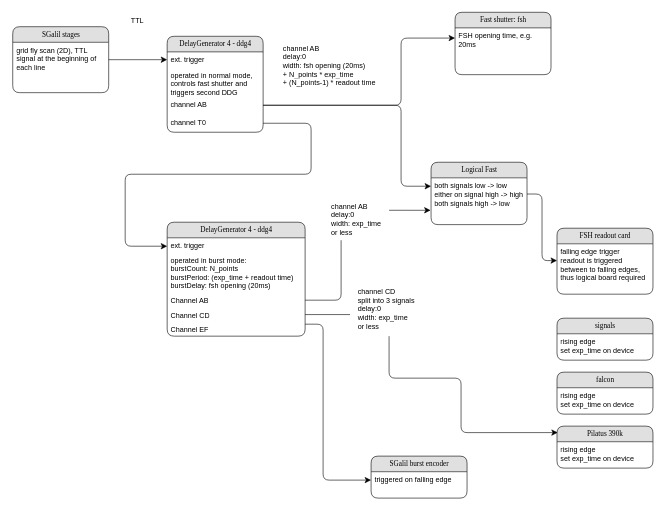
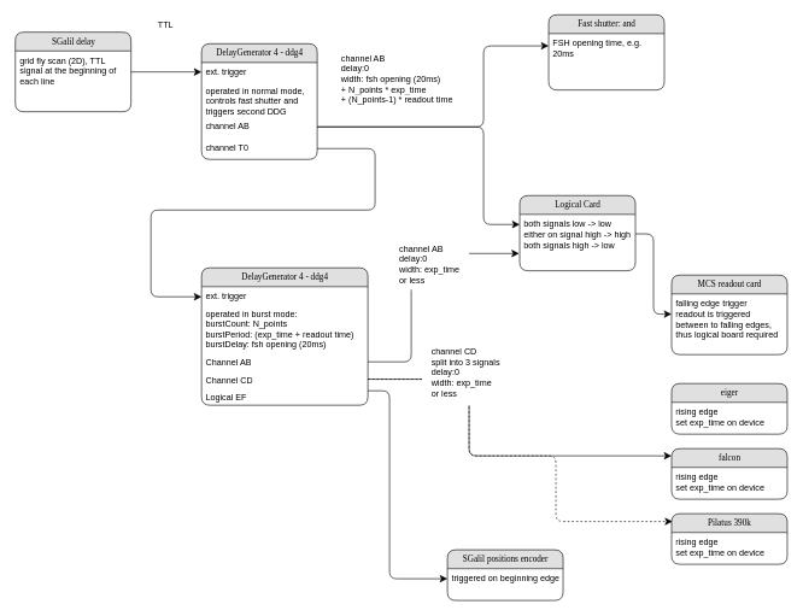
- <mxCell id="17" value="Fast shutter: fsh" style="swimlane;html=1;fontStyle=0;childLayout=stackLayout;horizontal=1;startSize=26;fillColor=#e0e0e0;horizontalStack=0;resizeParent=1;resizeLast=0;collapsible=1;marginBottom=0;swimlaneFillColor=#ffffff;align=center;rounded=1;shadow=0;comic=0;labelBackgroundColor=none;strokeWidth=1;fontFamily=Verdana;fontSize=12" vertex="1" parent="1"><mxGeometry x="758" width="160" height="104" as="geometry" y="20" /></mxCell>
+ <mxCell id="17" value="Fast shutter: and" style="swimlane;html=1;fontStyle=0;childLayout=stackLayout;horizontal=1;startSize=26;fillColor=#e0e0e0;horizontalStack=0;resizeParent=1;resizeLast=0;collapsible=1;marginBottom=0;swimlaneFillColor=#ffffff;align=center;rounded=1;shadow=0;comic=0;labelBackgroundColor=none;strokeWidth=1;fontFamily=Verdana;fontSize=12" vertex="1" parent="1"><mxGeometry x="758" width="160" height="104" as="geometry" y="20" /></mxCell>
- <mxCell id="2" value="SGalil stages" style="swimlane;html=1;fontStyle=0;childLayout=stackLayout;horizontal=1;startSize=26;fillColor=#e0e0e0;horizontalStack=0;resizeParent=1;resizeLast=0;collapsible=1;marginBottom=0;swimlaneFillColor=#ffffff;align=center;rounded=1;shadow=0;comic=0;labelBackgroundColor=none;strokeWidth=1;fontFamily=Verdana;fontSize=12" parent="1" vertex="1"><mxGeometry x="20.5" y="44" width="160" height="110" as="geometry" /></mxCell>
+ <mxCell id="2" value="SGalil delay" style="swimlane;html=1;fontStyle=0;childLayout=stackLayout;horizontal=1;startSize=26;fillColor=#e0e0e0;horizontalStack=0;resizeParent=1;resizeLast=0;collapsible=1;marginBottom=0;swimlaneFillColor=#ffffff;align=center;rounded=1;shadow=0;comic=0;labelBackgroundColor=none;strokeWidth=1;fontFamily=Verdana;fontSize=12" parent="1" vertex="1"><mxGeometry x="20.5" y="44" width="160" height="110" as="geometry" /></mxCell>
- <mxCell id="9" value="Logical Fast" style="swimlane;html=1;fontStyle=0;childLayout=stackLayout;horizontal=1;startSize=26;fillColor=#e0e0e0;horizontalStack=0;resizeParent=1;resizeLast=0;collapsible=1;marginBottom=0;swimlaneFillColor=#ffffff;align=center;rounded=1;shadow=0;comic=0;labelBackgroundColor=none;strokeWidth=1;fontFamily=Verdana;fontSize=12" parent="1" vertex="1"><mxGeometry x="718" y="270" width="160" height="104" as="geometry" /></mxCell>
+ <mxCell id="9" value="Logical Card" style="swimlane;html=1;fontStyle=0;childLayout=stackLayout;horizontal=1;startSize=26;fillColor=#e0e0e0;horizontalStack=0;resizeParent=1;resizeLast=0;collapsible=1;marginBottom=0;swimlaneFillColor=#ffffff;align=center;rounded=1;shadow=0;comic=0;labelBackgroundColor=none;strokeWidth=1;fontFamily=Verdana;fontSize=12" parent="1" vertex="1"><mxGeometry x="718" y="270" width="160" height="104" as="geometry" /></mxCell>
- <mxCell id="11" value="FSH readout card" style="swimlane;html=1;fontStyle=0;childLayout=stackLayout;horizontal=1;startSize=26;fillColor=#e0e0e0;horizontalStack=0;resizeParent=1;resizeLast=0;collapsible=1;marginBottom=0;swimlaneFillColor=#ffffff;align=center;rounded=1;shadow=0;comic=0;labelBackgroundColor=none;strokeWidth=1;fontFamily=Verdana;fontSize=12" parent="1" vertex="1"><mxGeometry x="928" y="380" width="160" height="110" as="geometry" /></mxCell>
+ <mxCell id="11" value="MCS readout card" style="swimlane;html=1;fontStyle=0;childLayout=stackLayout;horizontal=1;startSize=26;fillColor=#e0e0e0;horizontalStack=0;resizeParent=1;resizeLast=0;collapsible=1;marginBottom=0;swimlaneFillColor=#ffffff;align=center;rounded=1;shadow=0;comic=0;labelBackgroundColor=none;strokeWidth=1;fontFamily=Verdana;fontSize=12" parent="1" vertex="1"><mxGeometry x="928" y="380" width="160" height="110" as="geometry" /></mxCell>
- <mxCell id="29" value="signals" style="swimlane;html=1;fontStyle=0;childLayout=stackLayout;horizontal=1;startSize=26;fillColor=#e0e0e0;horizontalStack=0;resizeParent=1;resizeLast=0;collapsible=1;marginBottom=0;swimlaneFillColor=#ffffff;align=center;rounded=1;shadow=0;comic=0;labelBackgroundColor=none;strokeWidth=1;fontFamily=Verdana;fontSize=12" vertex="1" parent="1"><mxGeometry x="928" y="530" width="160" height="70" as="geometry" /></mxCell>
+ <mxCell id="29" value="eiger" style="swimlane;html=1;fontStyle=0;childLayout=stackLayout;horizontal=1;startSize=26;fillColor=#e0e0e0;horizontalStack=0;resizeParent=1;resizeLast=0;collapsible=1;marginBottom=0;swimlaneFillColor=#ffffff;align=center;rounded=1;shadow=0;comic=0;labelBackgroundColor=none;strokeWidth=1;fontFamily=Verdana;fontSize=12" vertex="1" parent="1"><mxGeometry x="928" y="530" width="160" height="70" as="geometry" /></mxCell>
- <mxCell id="25" value="Channel EF" style="text;html=1;strokeColor=none;fillColor=none;spacingLeft=4;spacingRight=4;whiteSpace=wrap;overflow=hidden;rotatable=0;points=[[0,0.5],[1,0.5]];portConstraint=eastwest;" vertex="1" parent="20"><mxGeometry y="166" width="230" height="24" as="geometry" /></mxCell>
+ <mxCell id="25" value="Logical EF" style="text;html=1;strokeColor=none;fillColor=none;spacingLeft=4;spacingRight=4;whiteSpace=wrap;overflow=hidden;rotatable=0;points=[[0,0.5],[1,0.5]];portConstraint=eastwest;" vertex="1" parent="20"><mxGeometry y="166" width="230" height="24" as="geometry" /></mxCell>
+ <mxCell id="27" style="edgeStyle=orthogonalEdgeStyle;html=1;exitX=1;exitY=0.5;labelBackgroundColor=none;startFill=0;startSize=8;endFill=1;endSize=8;fontFamily=Verdana;fontSize=12;exitDx=0;exitDy=0;" edge="1" parent="1" source="24" target="31"><mxGeometry relative="1" as="geometry"><Array as="points"><mxPoint x="648" y="524" /><mxPoint x="648" y="630" /></Array><mxPoint x="508" y="500" as="sourcePoint" /><mxPoint x="918" y="630" as="targetPoint" /></mxGeometry></mxCell>
- <mxCell id="28" style="edgeStyle=orthogonalEdgeStyle;html=1;labelBackgroundColor=none;startFill=0;startSize=8;endFill=1;endSize=8;fontFamily=Verdana;fontSize=12;entryX=0.008;entryY=0.154;entryDx=0;entryDy=0;entryPerimeter=0;exitX=1;exitY=0.5;exitDx=0;exitDy=0;" edge="1" parent="1" source="24" target="33"><mxGeometry relative="1" as="geometry"><Array as="points"><mxPoint x="648" y="524" /><mxPoint x="648" y="630" /><mxPoint x="768" y="630" /><mxPoint x="768" y="721" /></Array><mxPoint x="508" y="500" as="sourcePoint" /><mxPoint x="888" y="720" as="targetPoint" /></mxGeometry></mxCell>
+ <mxCell id="28" style="edgeStyle=orthogonalEdgeStyle;html=1;labelBackgroundColor=none;startFill=0;startSize=8;endFill=1;endSize=8;fontFamily=Verdana;fontSize=12;entryX=0.008;entryY=0.154;entryDx=0;entryDy=0;entryPerimeter=0;exitX=1;exitY=0.5;exitDx=0;exitDy=0;dashed=1;" edge="1" parent="1" source="24" target="33"><mxGeometry relative="1" as="geometry"><Array as="points"><mxPoint x="648" y="524" /><mxPoint x="648" y="630" /><mxPoint x="768" y="630" /><mxPoint x="768" y="721" /></Array><mxPoint x="508" y="500" as="sourcePoint" /><mxPoint x="888" y="720" as="targetPoint" /></mxGeometry></mxCell>
- <mxCell id="37" value="SGalil burst encoder" style="swimlane;html=1;fontStyle=0;childLayout=stackLayout;horizontal=1;startSize=26;fillColor=#e0e0e0;horizontalStack=0;resizeParent=1;resizeLast=0;collapsible=1;marginBottom=0;swimlaneFillColor=#ffffff;align=center;rounded=1;shadow=0;comic=0;labelBackgroundColor=none;strokeWidth=1;fontFamily=Verdana;fontSize=12" vertex="1" parent="1"><mxGeometry x="618" y="760" width="160" height="70" as="geometry" /></mxCell>
+ <mxCell id="37" value="SGalil positions encoder" style="swimlane;html=1;fontStyle=0;childLayout=stackLayout;horizontal=1;startSize=26;fillColor=#e0e0e0;horizontalStack=0;resizeParent=1;resizeLast=0;collapsible=1;marginBottom=0;swimlaneFillColor=#ffffff;align=center;rounded=1;shadow=0;comic=0;labelBackgroundColor=none;strokeWidth=1;fontFamily=Verdana;fontSize=12" vertex="1" parent="1"><mxGeometry x="618" y="760" width="160" height="70" as="geometry" /></mxCell>
- <mxCell id="38" value="triggered on falling edge" style="text;html=1;strokeColor=none;fillColor=none;spacingLeft=4;spacingRight=4;whiteSpace=wrap;overflow=hidden;rotatable=0;points=[[0,0.5],[1,0.5]];portConstraint=eastwest;" vertex="1" parent="37"><mxGeometry y="26" width="160" height="44" as="geometry" /></mxCell>
+ <mxCell id="38" value="triggered on beginning edge" style="text;html=1;strokeColor=none;fillColor=none;spacingLeft=4;spacingRight=4;whiteSpace=wrap;overflow=hidden;rotatable=0;points=[[0,0.5],[1,0.5]];portConstraint=eastwest;" vertex="1" parent="37"><mxGeometry y="26" width="160" height="44" as="geometry" /></mxCell>
